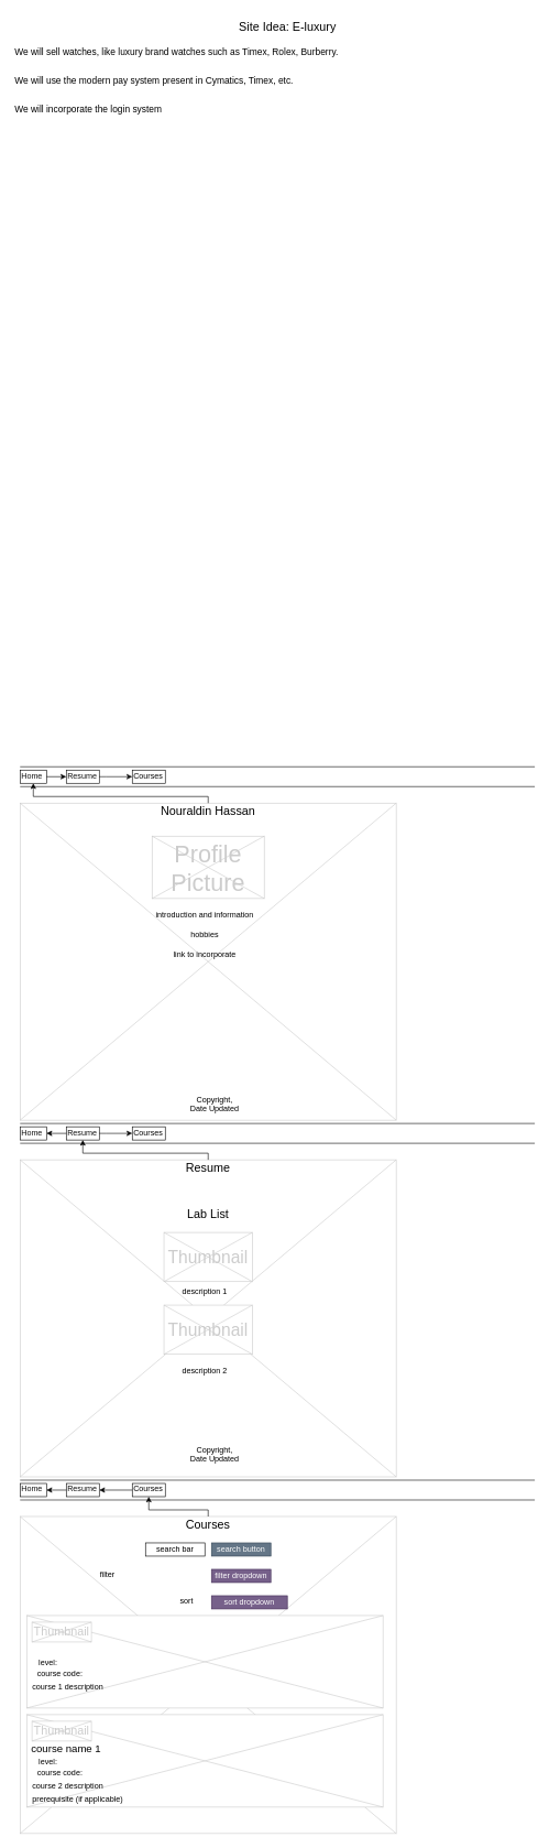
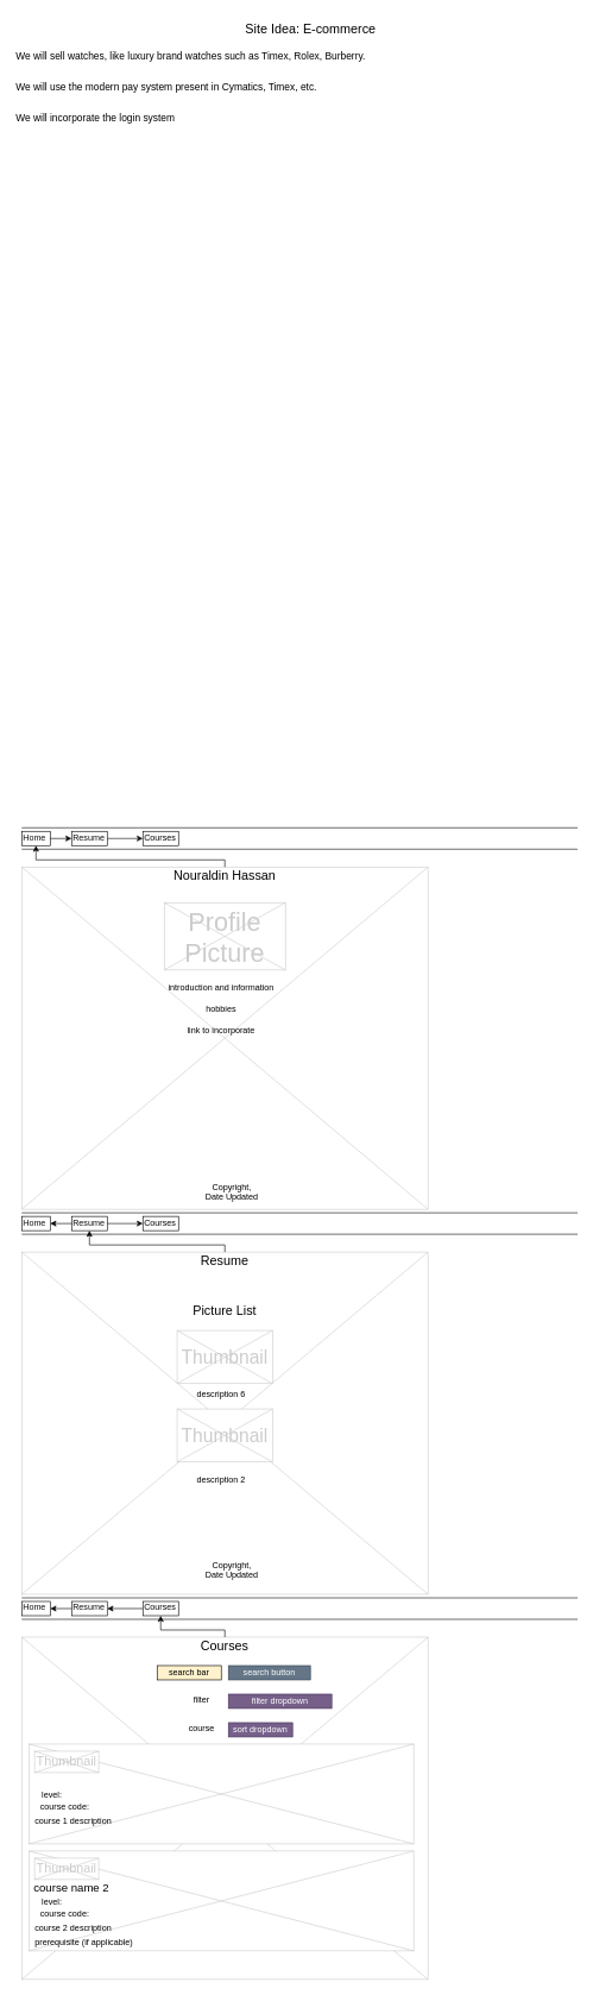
- <mxCell id="72" value="&lt;font style=&quot;font-size: 18px;&quot;&gt;Site Idea: E-luxury&lt;/font&gt;" style="text;html=1;align=center;verticalAlign=middle;resizable=0;points=[];autosize=1;strokeColor=none;fillColor=none;fontSize=18;" vertex="1" parent="1"><mxGeometry x="330" y="20" width="210" height="40" as="geometry" /></mxCell>
+ <mxCell id="72" value="&lt;font style=&quot;font-size: 18px;&quot;&gt;Site Idea: E-commerce&lt;/font&gt;" style="text;html=1;align=center;verticalAlign=middle;resizable=0;points=[];autosize=1;strokeColor=none;fillColor=none;fontSize=18;" vertex="1" parent="1"><mxGeometry x="330" y="20" width="210" height="40" as="geometry" /></mxCell>
- <mxCell id="22" value="Lab List" style="text;spacingTop=-5;align=center;fontSize=18;" parent="1" vertex="1"><mxGeometry x="30" y="1825" width="570" height="20" as="geometry" /></mxCell>
+ <mxCell id="22" value="Picture List" style="text;spacingTop=-5;align=center;fontSize=18;" parent="1" vertex="1"><mxGeometry x="30" y="1825" width="570" height="20" as="geometry" /></mxCell>
- <mxCell id="26" value="description 1" style="text;spacingTop=-5;whiteSpace=wrap;align=center;" parent="1" vertex="1"><mxGeometry x="230" y="1945" width="160" height="20" as="geometry" /></mxCell>
+ <mxCell id="26" value="description 6" style="text;spacingTop=-5;whiteSpace=wrap;align=center;" parent="1" vertex="1"><mxGeometry x="230" y="1945" width="160" height="20" as="geometry" /></mxCell>
- <mxCell id="51" value="search bar" style="rounded=0;whiteSpace=wrap;html=1;" parent="1" vertex="1"><mxGeometry x="220" y="2335" width="90" height="20" as="geometry" /></mxCell>
+ <mxCell id="51" value="search bar" style="rounded=0;whiteSpace=wrap;html=1;fillColor=#fff2cc;" parent="1" vertex="1"><mxGeometry x="220" y="2335" width="90" height="20" as="geometry" /></mxCell>
- <mxCell id="52" value="search button" style="rounded=0;whiteSpace=wrap;html=1;fillColor=#647687;fontColor=#ffffff;strokeColor=#314354;" parent="1" vertex="1"><mxGeometry x="320" y="2335" width="90" height="20" as="geometry" /></mxCell>
+ <mxCell id="52" value="search button" style="rounded=0;whiteSpace=wrap;html=1;fillColor=#647687;fontColor=#ffffff;strokeColor=#314354;" parent="1" vertex="1"><mxGeometry x="320" y="2335" width="115" height="20" as="geometry" /></mxCell>
- <mxCell id="55" value="filter" style="text;spacingTop=-5;whiteSpace=wrap;align=center;" parent="1" vertex="1"><mxGeometry x="135" y="2375" width="55" height="20" as="geometry" /></mxCell>
+ <mxCell id="55" value="filter" style="text;spacingTop=-5;whiteSpace=wrap;align=center;" parent="1" vertex="1"><mxGeometry x="255" y="2375" width="55" height="20" as="geometry" /></mxCell>
- <mxCell id="53" value="filter dropdown" style="rounded=0;whiteSpace=wrap;html=1;fillColor=#76608a;fontColor=#ffffff;strokeColor=#432D57;" parent="1" vertex="1"><mxGeometry x="320" y="2375" width="90" height="20" as="geometry" /></mxCell>
+ <mxCell id="53" value="filter dropdown" style="rounded=0;whiteSpace=wrap;html=1;fillColor=#76608a;fontColor=#ffffff;strokeColor=#432D57;" parent="1" vertex="1"><mxGeometry x="320" y="2375" width="145" height="20" as="geometry" /></mxCell>
- <mxCell id="56" value="sort" style="text;spacingTop=-5;whiteSpace=wrap;align=center;" parent="1" vertex="1"><mxGeometry x="255" y="2415" width="55" height="20" as="geometry" /></mxCell>
+ <mxCell id="56" value="course" style="text;spacingTop=-5;whiteSpace=wrap;align=center;" parent="1" vertex="1"><mxGeometry x="255" y="2415" width="55" height="20" as="geometry" /></mxCell>
- <mxCell id="54" value="sort dropdown" style="rounded=0;whiteSpace=wrap;html=1;fillColor=#76608a;fontColor=#ffffff;strokeColor=#432D57;" parent="1" vertex="1"><mxGeometry x="320" y="2415" width="115" height="20" as="geometry" /></mxCell>
+ <mxCell id="54" value="sort dropdown" style="rounded=0;whiteSpace=wrap;html=1;fillColor=#76608a;fontColor=#ffffff;strokeColor=#432D57;" parent="1" vertex="1"><mxGeometry x="320" y="2415" width="90" height="20" as="geometry" /></mxCell>
- <mxCell id="64" value="course name 1" style="text;spacingTop=-5;whiteSpace=wrap;align=center;fontSize=16;" parent="1" vertex="1"><mxGeometry x="40" y="2636" width="120" height="20" as="geometry" /></mxCell>
+ <mxCell id="64" value="course name 2" style="text;spacingTop=-5;whiteSpace=wrap;align=center;fontSize=16;" parent="1" vertex="1"><mxGeometry x="40" y="2636" width="120" height="20" as="geometry" /></mxCell>
